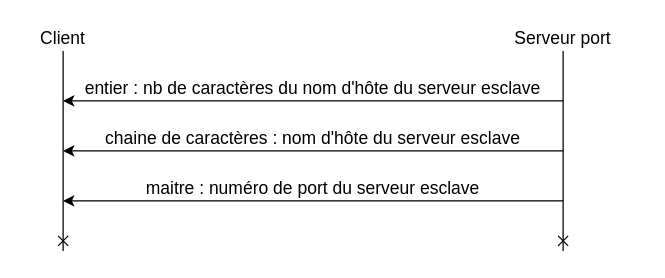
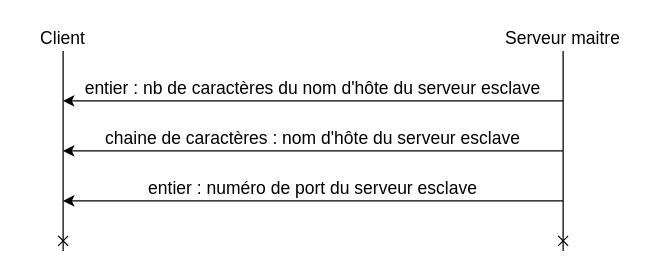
- <mxCell id="5" value="&lt;font style=&quot;font-size: 14px&quot;&gt;Serveur port&lt;br&gt;&lt;/font&gt;" style="text;html=1;strokeColor=none;fillColor=none;align=center;verticalAlign=middle;whiteSpace=wrap;rounded=0;" vertex="1" parent="1"><mxGeometry x="390" y="20" width="120" height="20" as="geometry" /></mxCell>
+ <mxCell id="5" value="&lt;font style=&quot;font-size: 14px&quot;&gt;Serveur maitre&lt;br&gt;&lt;/font&gt;" style="text;html=1;strokeColor=none;fillColor=none;align=center;verticalAlign=middle;whiteSpace=wrap;rounded=0;" vertex="1" parent="1"><mxGeometry x="390" y="20" width="120" height="20" as="geometry" /></mxCell>
- <mxCell id="11" value="maitre : numéro de port du serveur esclave" style="text;html=1;strokeColor=none;fillColor=none;align=center;verticalAlign=middle;whiteSpace=wrap;rounded=0;fontSize=14;" vertex="1" parent="1"><mxGeometry x="50" y="140" width="400" height="20" as="geometry" /></mxCell>
+ <mxCell id="11" value="entier : numéro de port du serveur esclave" style="text;html=1;strokeColor=none;fillColor=none;align=center;verticalAlign=middle;whiteSpace=wrap;rounded=0;fontSize=14;" vertex="1" parent="1"><mxGeometry x="50" y="140" width="400" height="20" as="geometry" /></mxCell>
